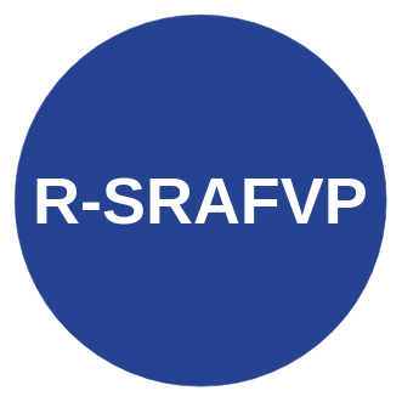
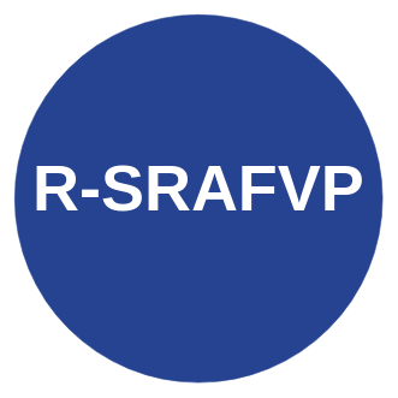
- <mxCell id="3" value="R-SRAFVP" style="text;html=1;strokeColor=none;fillColor=none;align=center;verticalAlign=middle;whiteSpace=wrap;rounded=0;fontSize=90;fontColor=#FFFFFF;fontStyle=1" vertex="1" parent="1"><mxGeometry x="35" y="215" width="480" height="120" as="geometry" /></mxCell>
+ <mxCell id="3" value="R-SRAFVP" style="text;html=1;strokeColor=none;fillColor=none;align=center;verticalAlign=middle;whiteSpace=wrap;rounded=0;fontSize=90;fontColor=#FFFFFF;fontStyle=1" vertex="1" parent="1"><mxGeometry x="35" y="200" width="480" height="120" as="geometry" /></mxCell>
